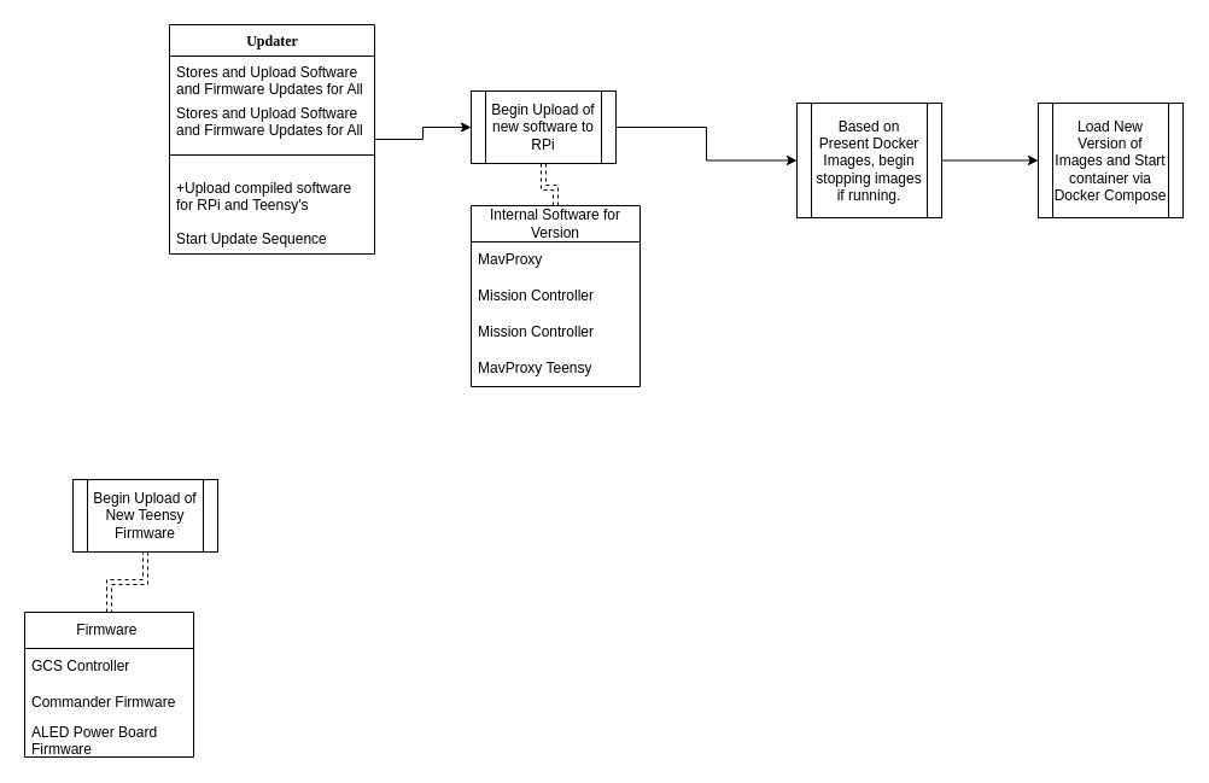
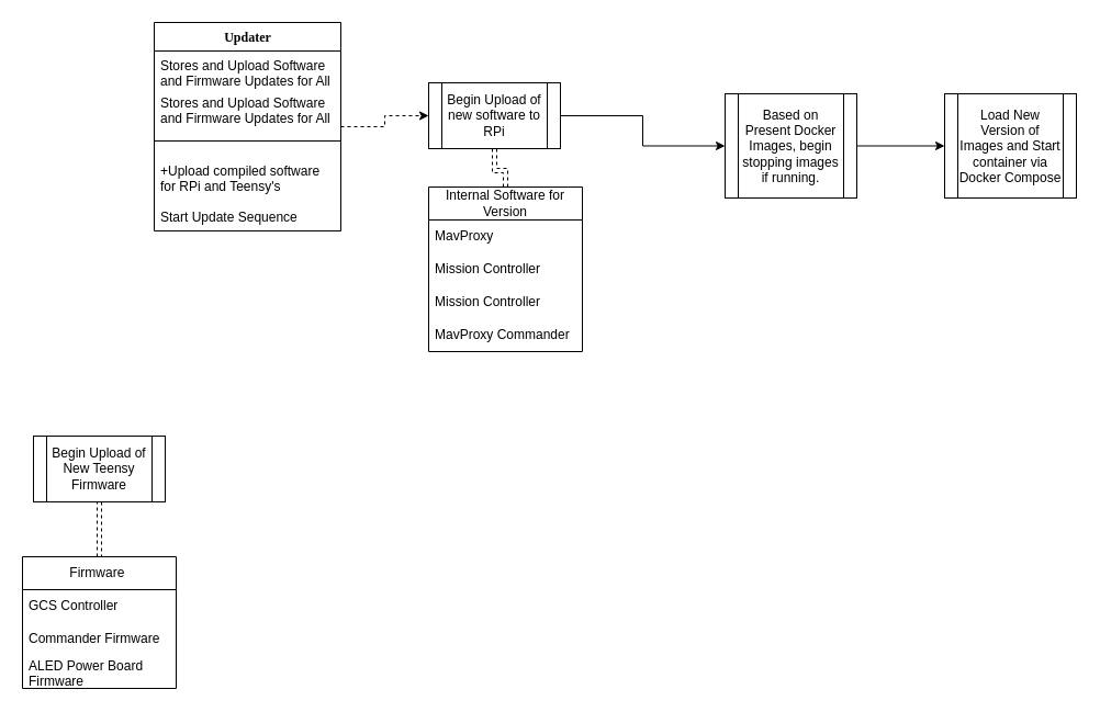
- <mxCell id="2" style="edgeStyle=orthogonalEdgeStyle;rounded=0;orthogonalLoop=1;jettySize=auto;html=1;" edge="1" parent="1" source="3" target="11"><mxGeometry relative="1" as="geometry" /></mxCell>
+ <mxCell id="2" style="edgeStyle=orthogonalEdgeStyle;rounded=0;orthogonalLoop=1;jettySize=auto;html=1;dashed=1;" edge="1" parent="1" source="3" target="11"><mxGeometry relative="1" as="geometry" /></mxCell>
- <mxCell id="18" value="MavProxy Teensy" style="text;strokeColor=none;fillColor=none;align=left;verticalAlign=middle;spacingLeft=4;spacingRight=4;overflow=hidden;points=[[0,0.5],[1,0.5]];portConstraint=eastwest;rotatable=0;whiteSpace=wrap;html=1;" vertex="1" parent="14"><mxGeometry y="120" width="140" height="30" as="geometry" /></mxCell>
+ <mxCell id="18" value="MavProxy Commander" style="text;strokeColor=none;fillColor=none;align=left;verticalAlign=middle;spacingLeft=4;spacingRight=4;overflow=hidden;points=[[0,0.5],[1,0.5]];portConstraint=eastwest;rotatable=0;whiteSpace=wrap;html=1;" vertex="1" parent="14"><mxGeometry y="120" width="140" height="30" as="geometry" /></mxCell>
- <mxCell id="13" value="Begin Upload of New Teensy Firmware" style="shape=process;whiteSpace=wrap;html=1;backgroundOutline=1;" vertex="1" parent="1"><mxGeometry x="60" y="397" width="120" height="60" as="geometry" /></mxCell>
+ <mxCell id="13" value="Begin Upload of New Teensy Firmware" style="shape=process;whiteSpace=wrap;html=1;backgroundOutline=1;" vertex="1" parent="1"><mxGeometry x="30" y="397" width="120" height="60" as="geometry" /></mxCell>
